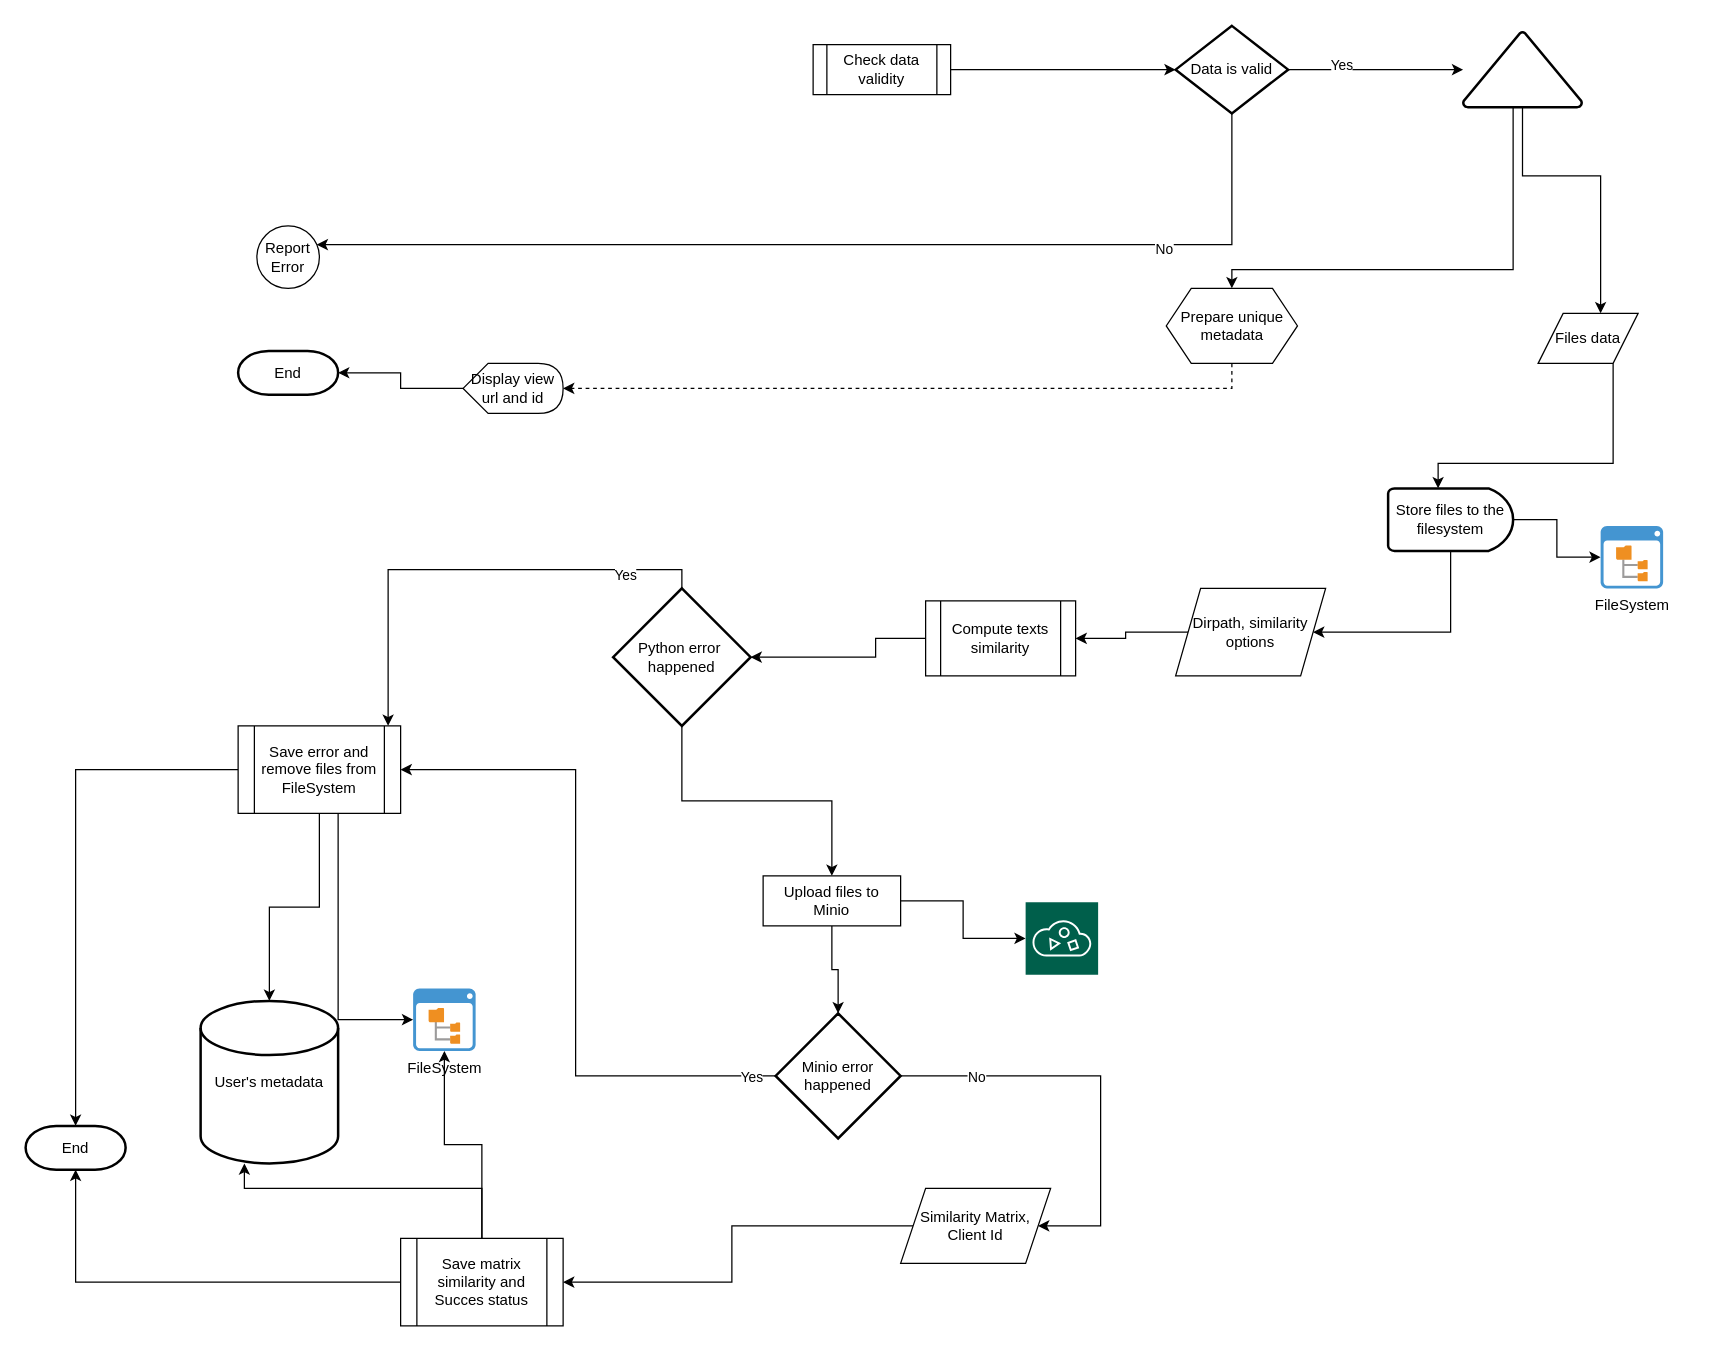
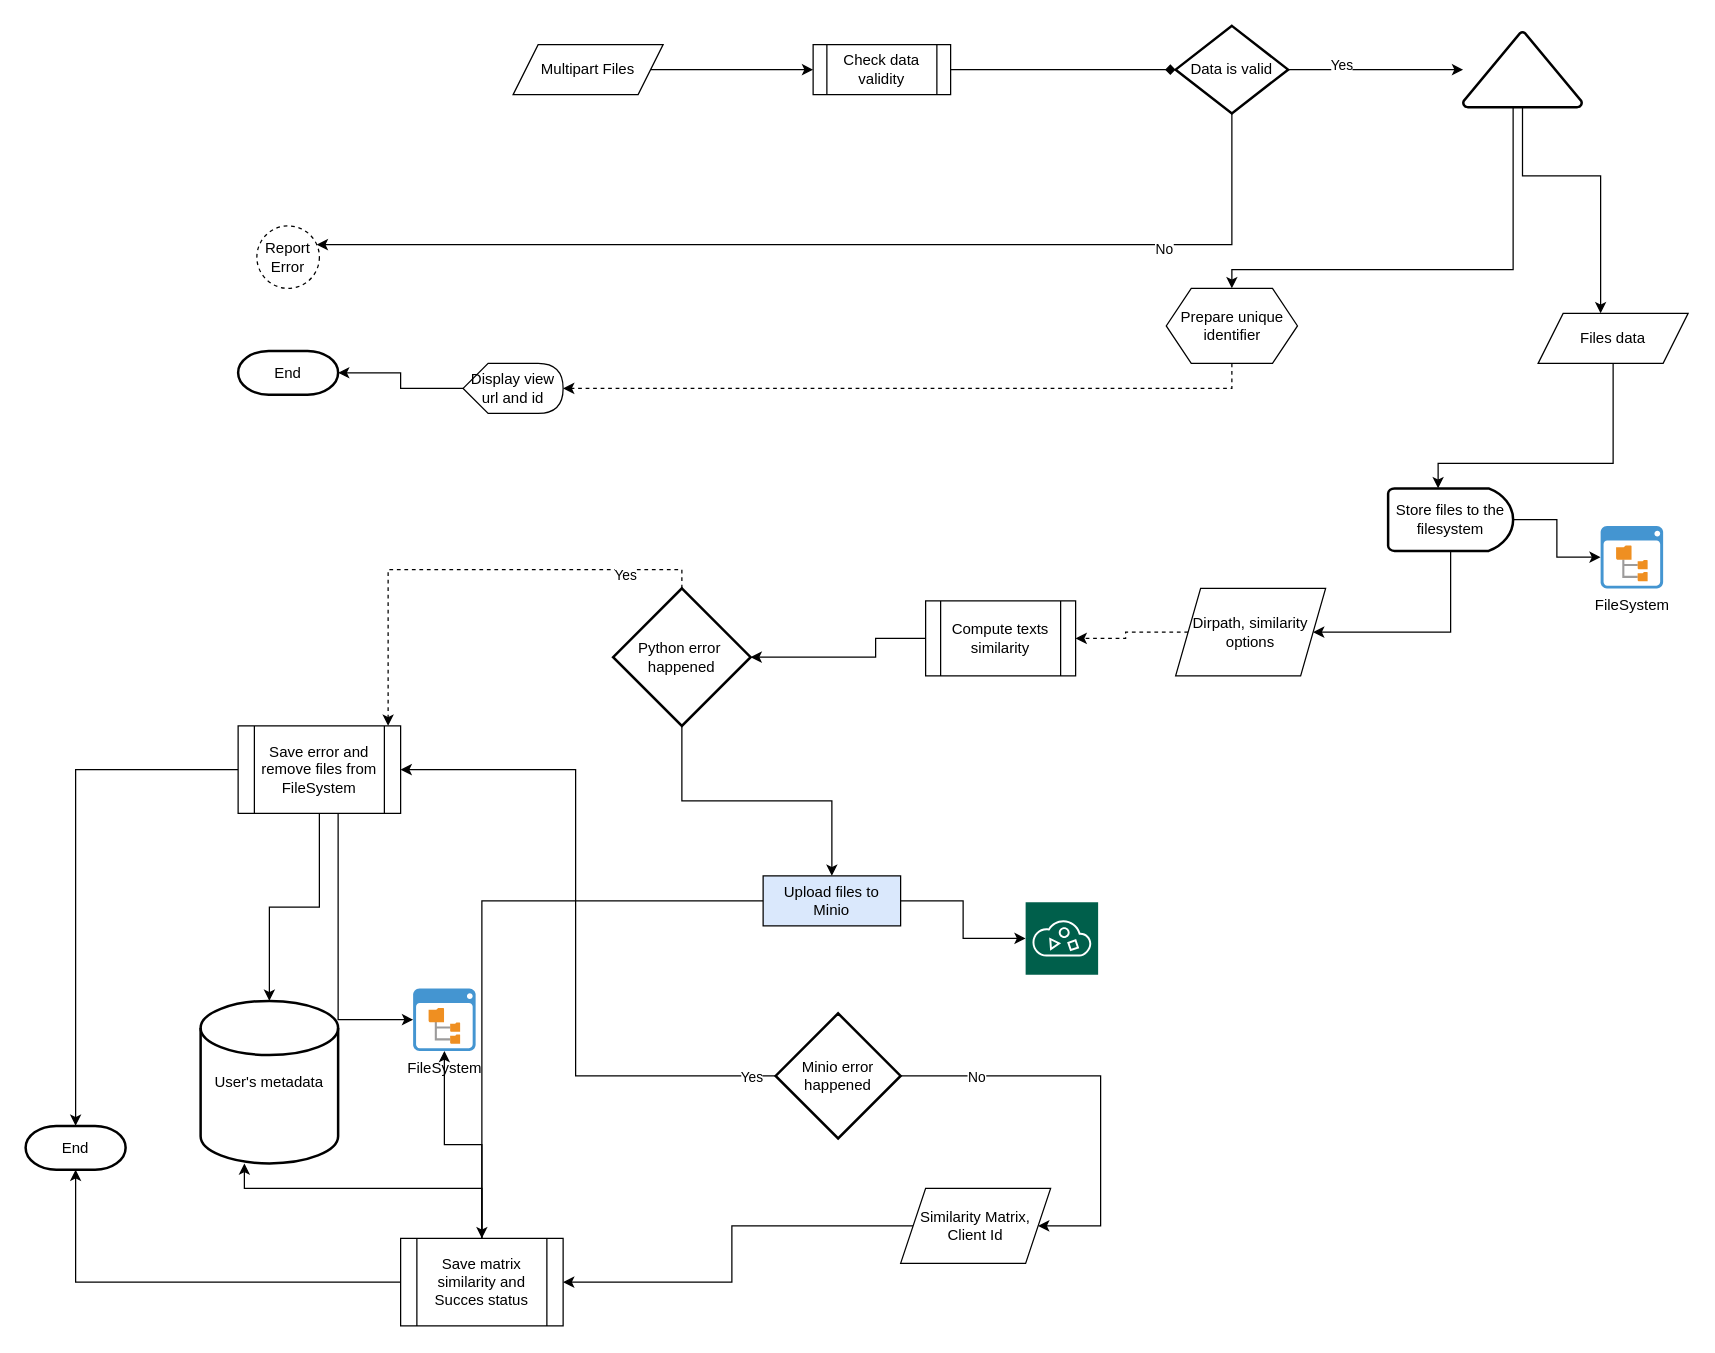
+ <mxCell id="5" value="Multipart Files" style="shape=parallelogram;perimeter=parallelogramPerimeter;whiteSpace=wrap;html=1;fixedSize=1;" vertex="1" parent="1"><mxGeometry x="410" y="35" width="120" height="40" as="geometry" /></mxCell>
+ <mxCell id="4" style="edgeStyle=orthogonalEdgeStyle;rounded=0;orthogonalLoop=1;jettySize=auto;html=1;" edge="1" parent="1" source="5" target="3"><mxGeometry relative="1" as="geometry" /></mxCell>
- <mxCell id="2" style="edgeStyle=orthogonalEdgeStyle;rounded=0;orthogonalLoop=1;jettySize=auto;html=1;" edge="1" parent="1" source="3" target="10"><mxGeometry relative="1" as="geometry"><Array as="points"><mxPoint x="830" y="55" /></Array></mxGeometry></mxCell>
+ <mxCell id="2" style="edgeStyle=orthogonalEdgeStyle;rounded=0;orthogonalLoop=1;jettySize=auto;html=1;endArrow=diamond;" edge="1" parent="1" source="3" target="10"><mxGeometry relative="1" as="geometry"><Array as="points"><mxPoint x="830" y="55" /></Array></mxGeometry></mxCell>
- <mxCell id="11" value="Report Error" style="ellipse;whiteSpace=wrap;html=1;aspect=fixed;" vertex="1" parent="1"><mxGeometry x="205" y="180" width="50" height="50" as="geometry" /></mxCell>
+ <mxCell id="11" value="Report Error" style="ellipse;whiteSpace=wrap;html=1;aspect=fixed;dashed=1;" vertex="1" parent="1"><mxGeometry x="205" y="180" width="50" height="50" as="geometry" /></mxCell>
- <mxCell id="13" value="Prepare unique&lt;br&gt;metadata" style="shape=hexagon;perimeter=hexagonPerimeter2;whiteSpace=wrap;html=1;fixedSize=1;" vertex="1" parent="1"><mxGeometry x="932.5" y="230" width="105" height="60" as="geometry" /></mxCell>
+ <mxCell id="13" value="Prepare unique&lt;br&gt;identifier" style="shape=hexagon;perimeter=hexagonPerimeter2;whiteSpace=wrap;html=1;fixedSize=1;" vertex="1" parent="1"><mxGeometry x="932.5" y="230" width="105" height="60" as="geometry" /></mxCell>
- <mxCell id="24" value="Files data" style="shape=parallelogram;perimeter=parallelogramPerimeter;whiteSpace=wrap;html=1;fixedSize=1;" vertex="1" parent="1"><mxGeometry x="1230" y="250" width="80" height="40" as="geometry" /></mxCell>
+ <mxCell id="24" value="Files data" style="shape=parallelogram;perimeter=parallelogramPerimeter;whiteSpace=wrap;html=1;fixedSize=1;" vertex="1" parent="1"><mxGeometry x="1230" y="250" width="120" height="40" as="geometry" /></mxCell>
- <mxCell id="28" style="edgeStyle=orthogonalEdgeStyle;rounded=0;orthogonalLoop=1;jettySize=auto;html=1;" edge="1" parent="1" source="31" target="36"><mxGeometry relative="1" as="geometry"><Array as="points"><mxPoint x="545" y="455" /><mxPoint x="310" y="455" /></Array></mxGeometry></mxCell>
+ <mxCell id="28" style="edgeStyle=orthogonalEdgeStyle;rounded=0;orthogonalLoop=1;jettySize=auto;html=1;dashed=1;" edge="1" parent="1" source="31" target="36"><mxGeometry relative="1" as="geometry"><Array as="points"><mxPoint x="545" y="455" /><mxPoint x="310" y="455" /></Array></mxGeometry></mxCell>
- <mxCell id="37" style="edgeStyle=orthogonalEdgeStyle;rounded=0;orthogonalLoop=1;jettySize=auto;html=1;" edge="1" parent="1" source="38" target="26"><mxGeometry relative="1" as="geometry" /></mxCell>
+ <mxCell id="37" style="edgeStyle=orthogonalEdgeStyle;rounded=0;orthogonalLoop=1;jettySize=auto;html=1;dashed=1;" edge="1" parent="1" source="38" target="26"><mxGeometry relative="1" as="geometry" /></mxCell>
- <mxCell id="42" value="Upload files to Minio" style="rounded=0;whiteSpace=wrap;html=1;" vertex="1" parent="1"><mxGeometry x="610" y="700" width="110" height="40" as="geometry" /></mxCell>
+ <mxCell id="42" value="Upload files to Minio" style="rounded=0;whiteSpace=wrap;html=1;fillColor=#dae8fc;" vertex="1" parent="1"><mxGeometry x="610" y="700" width="110" height="40" as="geometry" /></mxCell>
- <mxCell id="41" style="edgeStyle=orthogonalEdgeStyle;rounded=0;orthogonalLoop=1;jettySize=auto;html=1;" edge="1" parent="1" source="42" target="49"><mxGeometry relative="1" as="geometry" /></mxCell>
+ <mxCell id="41" style="edgeStyle=orthogonalEdgeStyle;rounded=0;orthogonalLoop=1;jettySize=auto;html=1;" edge="1" parent="1" source="42" target="53"><mxGeometry relative="1" as="geometry" /></mxCell>
